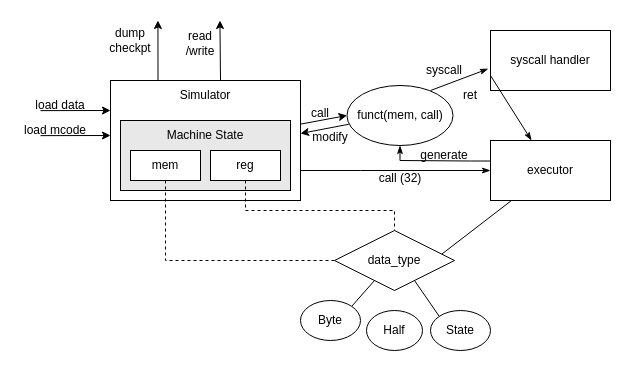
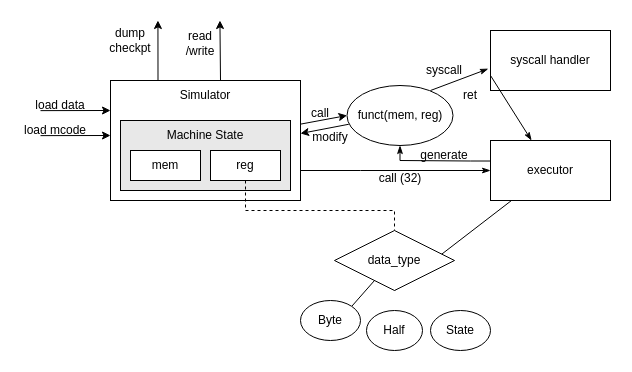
- <mxCell id="3" value="funct(mem, call)" style="ellipse;whiteSpace=wrap;html=1;fillColor=#FFFFFF;" vertex="1" parent="1"><mxGeometry x="346.5" y="85" width="106" height="60" as="geometry" /></mxCell>
+ <mxCell id="3" value="funct(mem, reg)" style="ellipse;whiteSpace=wrap;html=1;fillColor=#FFFFFF;" vertex="1" parent="1"><mxGeometry x="346.5" y="85" width="106" height="60" as="geometry" /></mxCell>
- <mxCell id="19" style="edgeStyle=orthogonalEdgeStyle;rounded=0;orthogonalLoop=1;jettySize=auto;html=1;exitX=0.5;exitY=1;exitDx=0;exitDy=0;entryX=0;entryY=0.5;entryDx=0;entryDy=0;endArrow=none;endFill=0;dashed=1;" edge="1" parent="1" source="20" target="6"><mxGeometry relative="1" as="geometry" /></mxCell>
- <mxCell id="5" style="edgeStyle=none;rounded=0;orthogonalLoop=1;jettySize=auto;html=1;exitX=0.75;exitY=1;exitDx=0;exitDy=0;entryX=0;entryY=0;entryDx=0;entryDy=0;endArrow=none;endFill=0;" edge="1" parent="1" source="6" target="10"><mxGeometry relative="1" as="geometry" /></mxCell>
